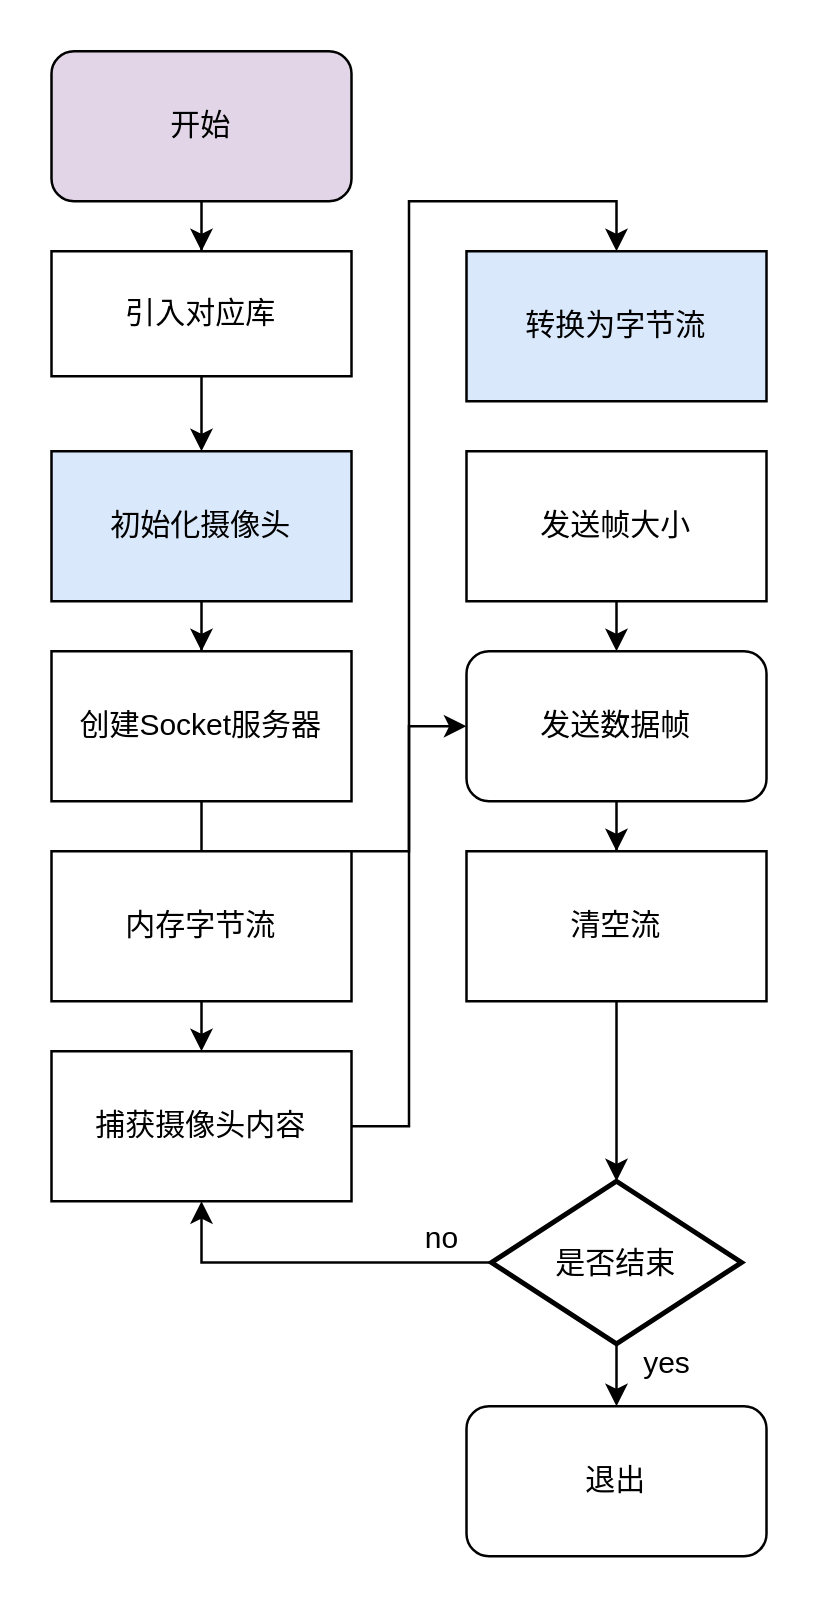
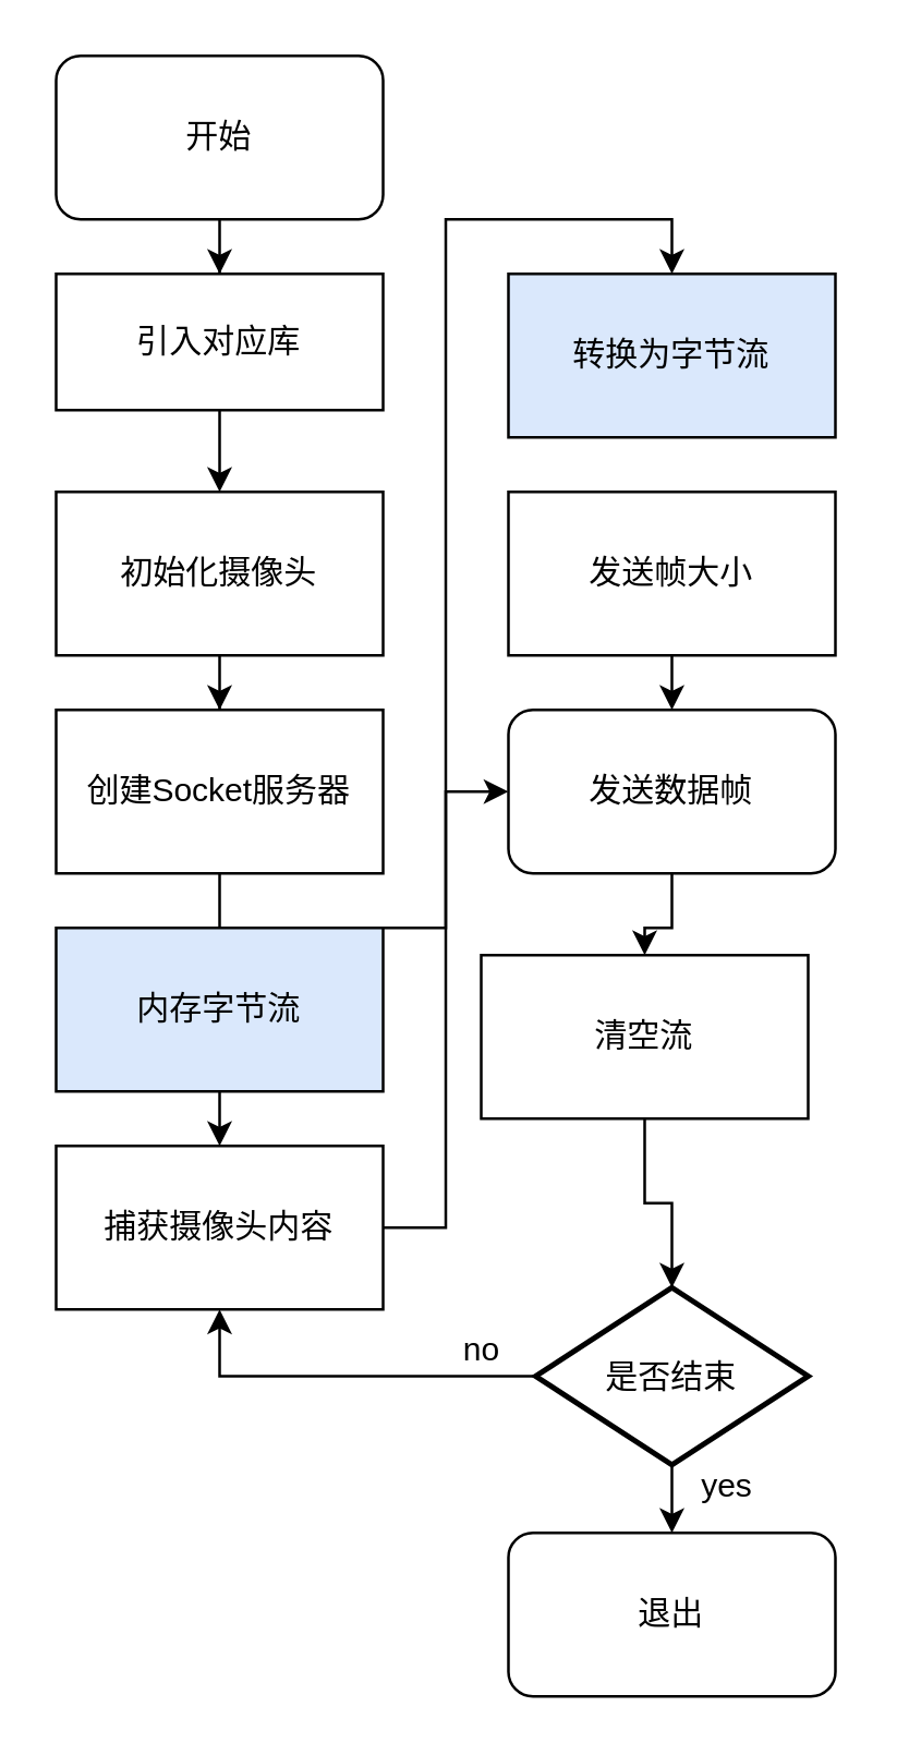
- <mxCell id="3" value="开始" style="rounded=1;whiteSpace=wrap;html=1;fillColor=#e1d5e7;" vertex="1" parent="1"><mxGeometry x="20" y="20" width="120" height="60" as="geometry" /></mxCell>
+ <mxCell id="3" value="开始" style="rounded=1;whiteSpace=wrap;html=1;" vertex="1" parent="1"><mxGeometry x="20" y="20" width="120" height="60" as="geometry" /></mxCell>
- <mxCell id="7" value="初始化摄像头" style="rounded=0;whiteSpace=wrap;html=1;fillColor=#dae8fc;" vertex="1" parent="1"><mxGeometry x="20" y="180" width="120" height="60" as="geometry" /></mxCell>
+ <mxCell id="7" value="初始化摄像头" style="rounded=0;whiteSpace=wrap;html=1;" vertex="1" parent="1"><mxGeometry x="20" y="180" width="120" height="60" as="geometry" /></mxCell>
- <mxCell id="11" value="内存字节流" style="rounded=0;whiteSpace=wrap;html=1;" vertex="1" parent="1"><mxGeometry x="20" y="340" width="120" height="60" as="geometry" /></mxCell>
+ <mxCell id="11" value="内存字节流" style="rounded=0;whiteSpace=wrap;html=1;fillColor=#dae8fc;" vertex="1" parent="1"><mxGeometry x="20" y="340" width="120" height="60" as="geometry" /></mxCell>
- <mxCell id="20" value="清空流" style="rounded=0;whiteSpace=wrap;html=1;" vertex="1" parent="1"><mxGeometry x="186.004" y="340" width="120" height="60" as="geometry" /></mxCell>
+ <mxCell id="20" value="清空流" style="rounded=0;whiteSpace=wrap;html=1;" vertex="1" parent="1"><mxGeometry x="176.004" y="350" width="120" height="60" as="geometry" /></mxCell>
